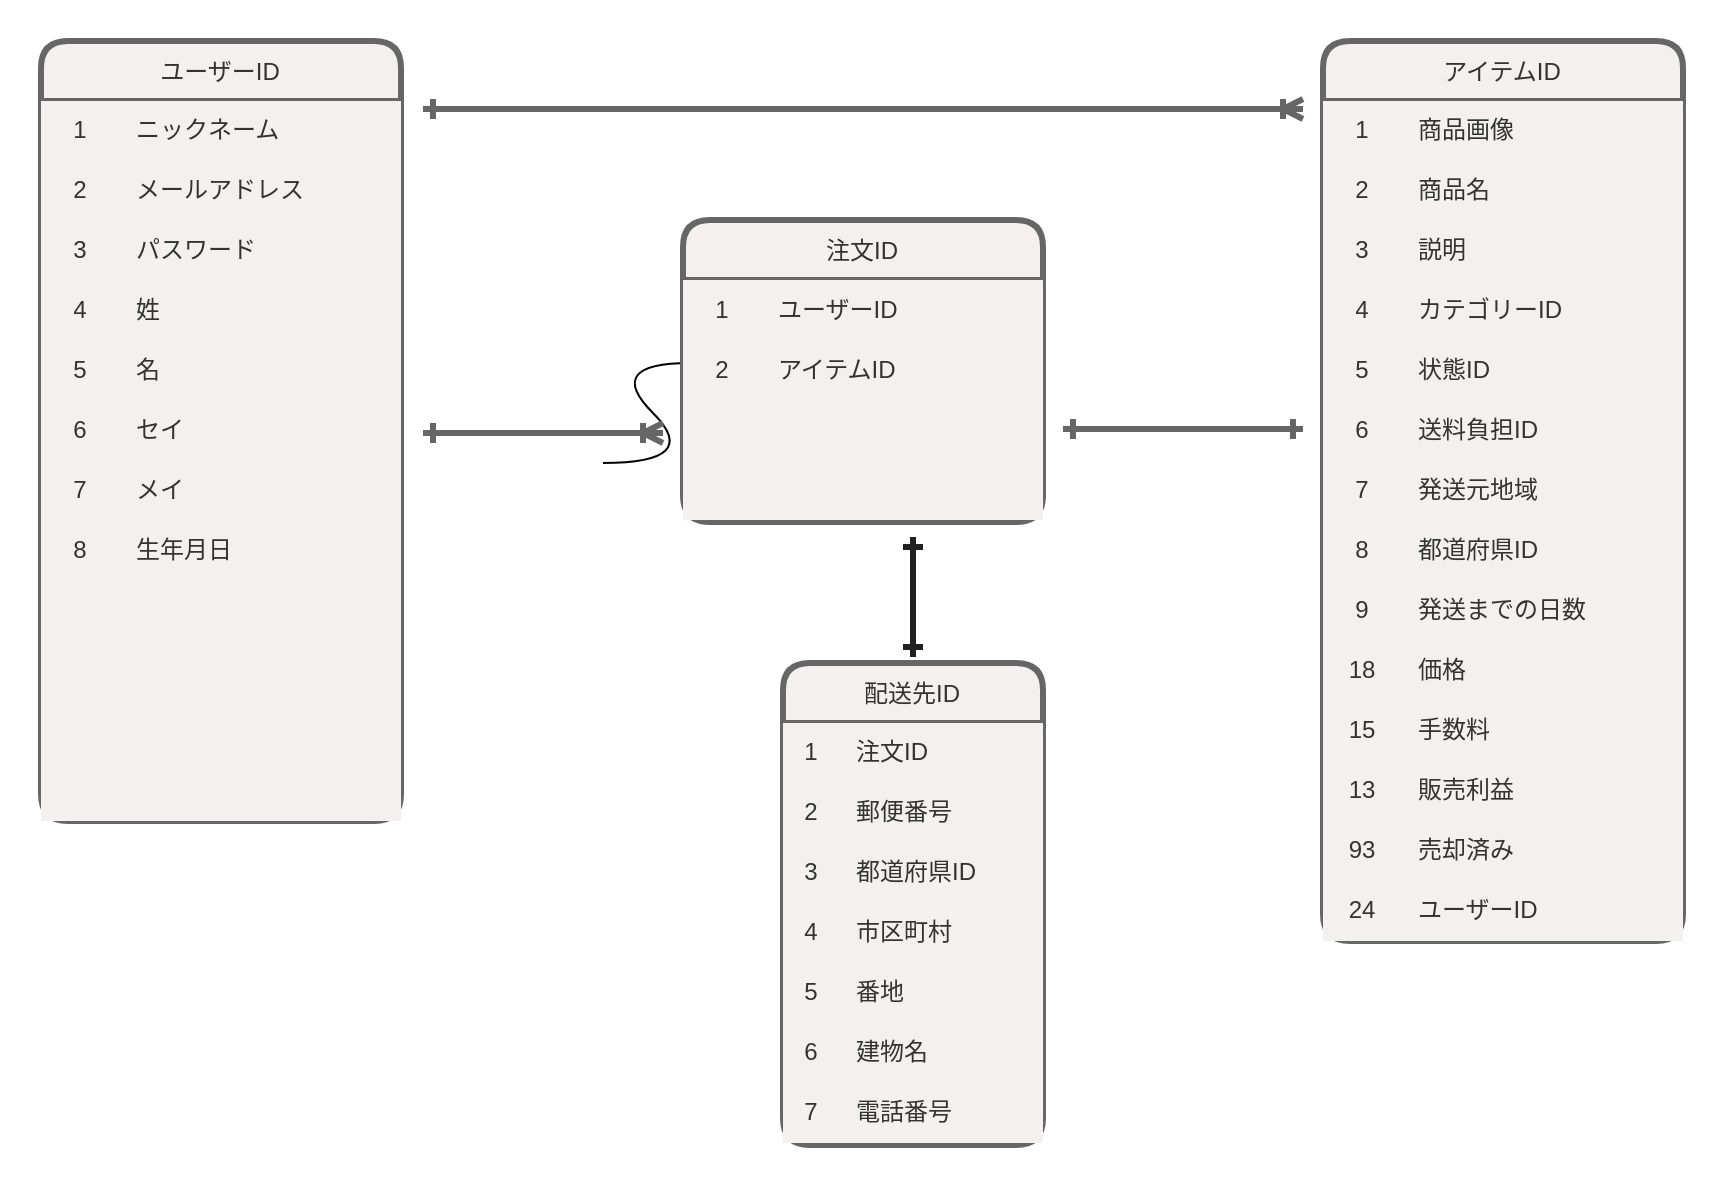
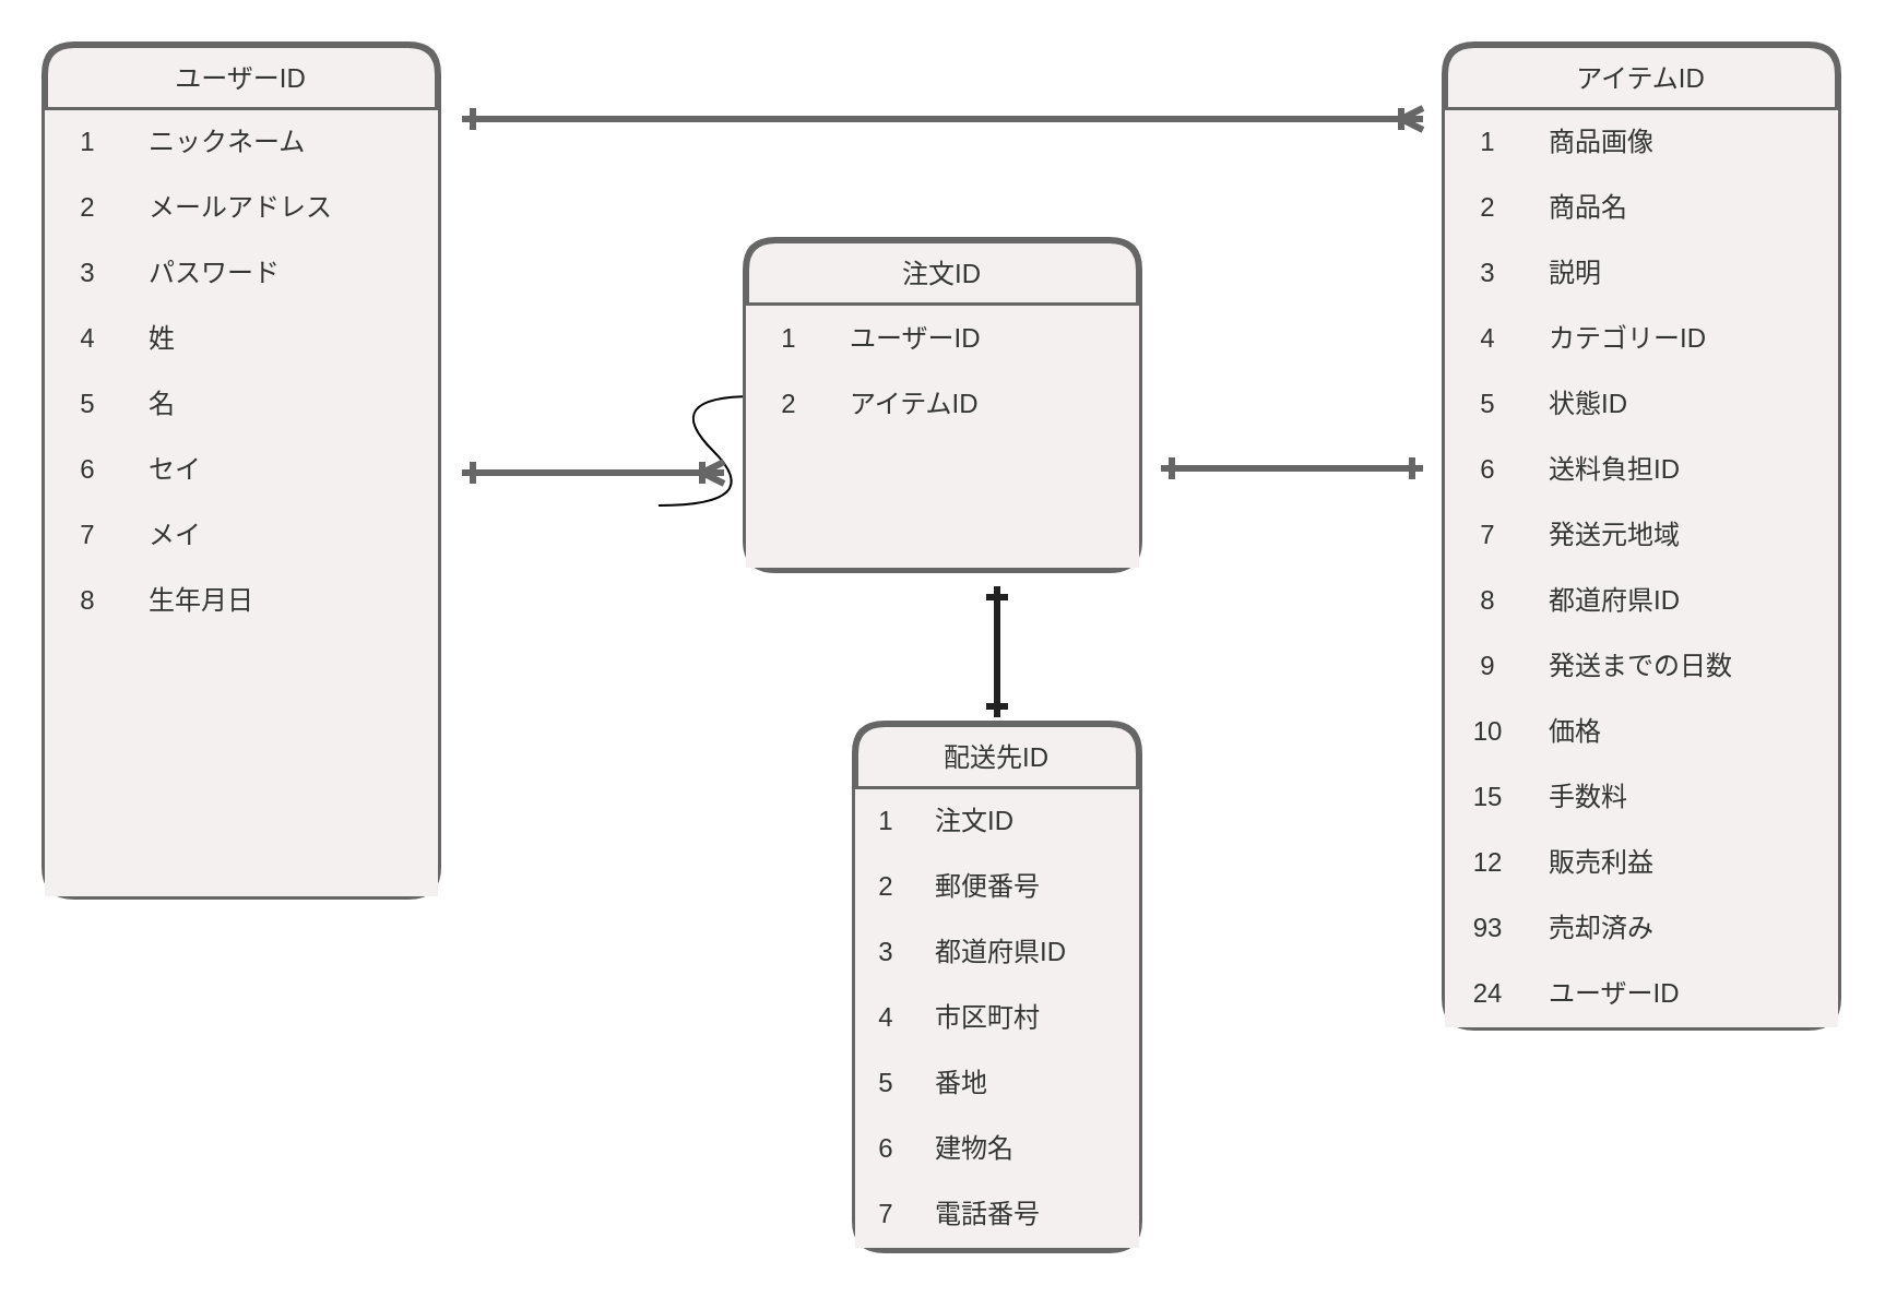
- <mxCell id="32" value="18" style="shape=partialRectangle;html=1;whiteSpace=wrap;connectable=0;fillColor=#f4f0f0;top=0;left=0;bottom=0;right=0;overflow=hidden;rounded=1;labelBorderColor=none;labelBackgroundColor=none;fontColor=#333333;strokeColor=#666666;" vertex="1" parent="31"><mxGeometry width="40" height="30" as="geometry"><mxRectangle width="40" height="30" as="alternateBounds" /></mxGeometry></mxCell>
+ <mxCell id="32" value="10" style="shape=partialRectangle;html=1;whiteSpace=wrap;connectable=0;fillColor=#f4f0f0;top=0;left=0;bottom=0;right=0;overflow=hidden;rounded=1;labelBorderColor=none;labelBackgroundColor=none;fontColor=#333333;strokeColor=#666666;" vertex="1" parent="31"><mxGeometry width="40" height="30" as="geometry"><mxRectangle width="40" height="30" as="alternateBounds" /></mxGeometry></mxCell>
- <mxCell id="38" value="13" style="shape=partialRectangle;html=1;whiteSpace=wrap;connectable=0;fillColor=#f4f0f0;top=0;left=0;bottom=0;right=0;overflow=hidden;rounded=1;labelBorderColor=none;labelBackgroundColor=none;fontColor=#333333;strokeColor=#666666;" vertex="1" parent="37"><mxGeometry width="40" height="30" as="geometry"><mxRectangle width="40" height="30" as="alternateBounds" /></mxGeometry></mxCell>
+ <mxCell id="38" value="12" style="shape=partialRectangle;html=1;whiteSpace=wrap;connectable=0;fillColor=#f4f0f0;top=0;left=0;bottom=0;right=0;overflow=hidden;rounded=1;labelBorderColor=none;labelBackgroundColor=none;fontColor=#333333;strokeColor=#666666;" vertex="1" parent="37"><mxGeometry width="40" height="30" as="geometry"><mxRectangle width="40" height="30" as="alternateBounds" /></mxGeometry></mxCell>
